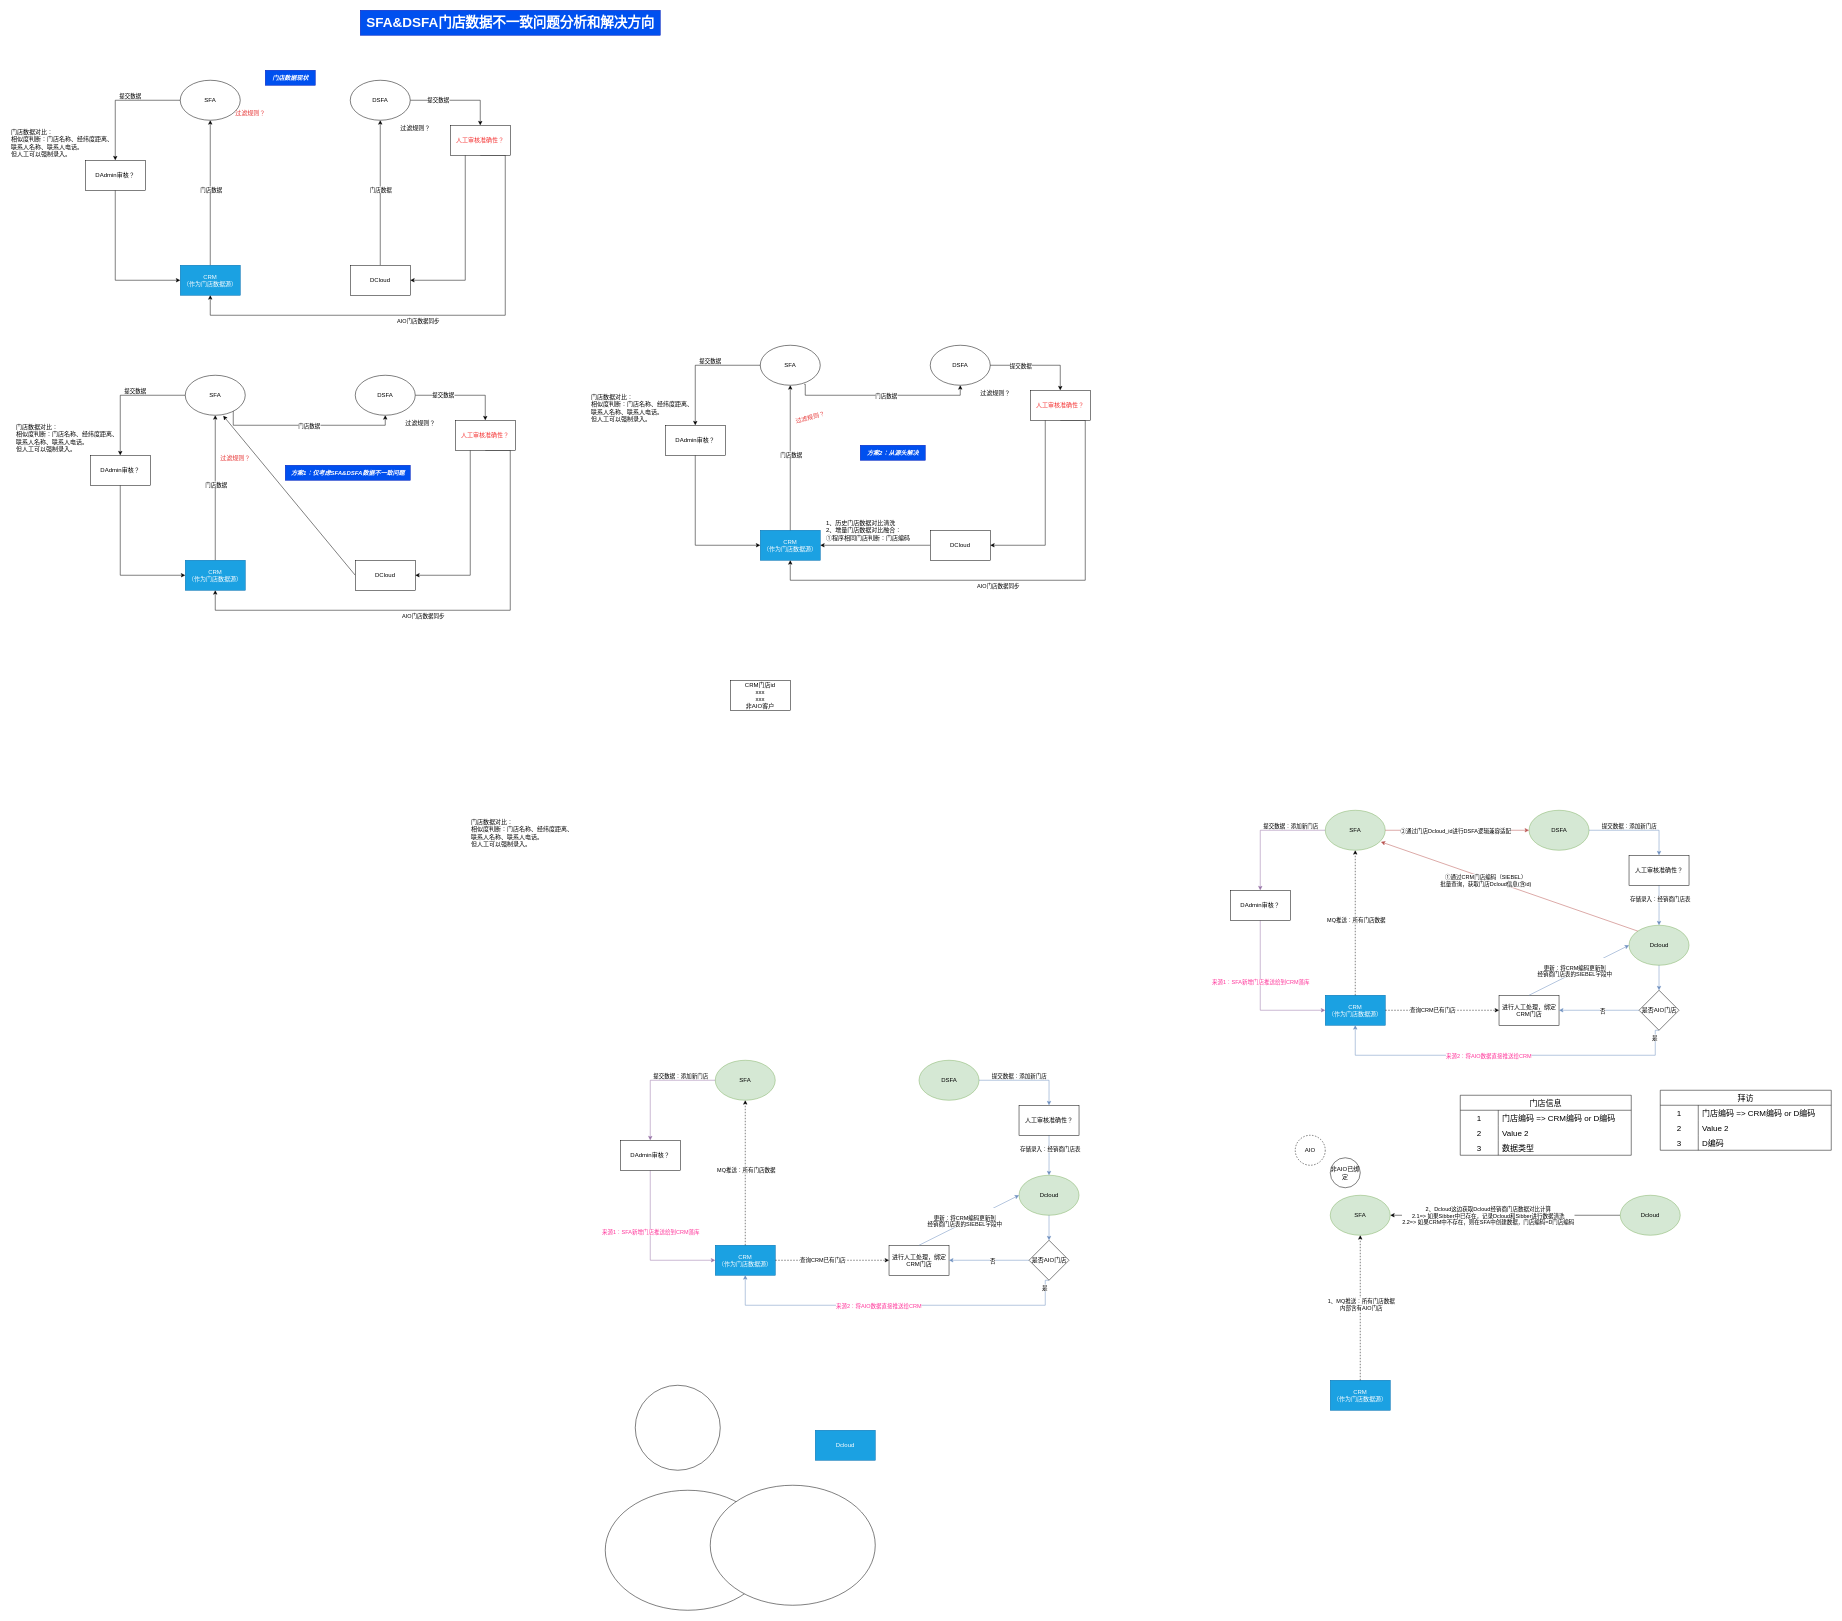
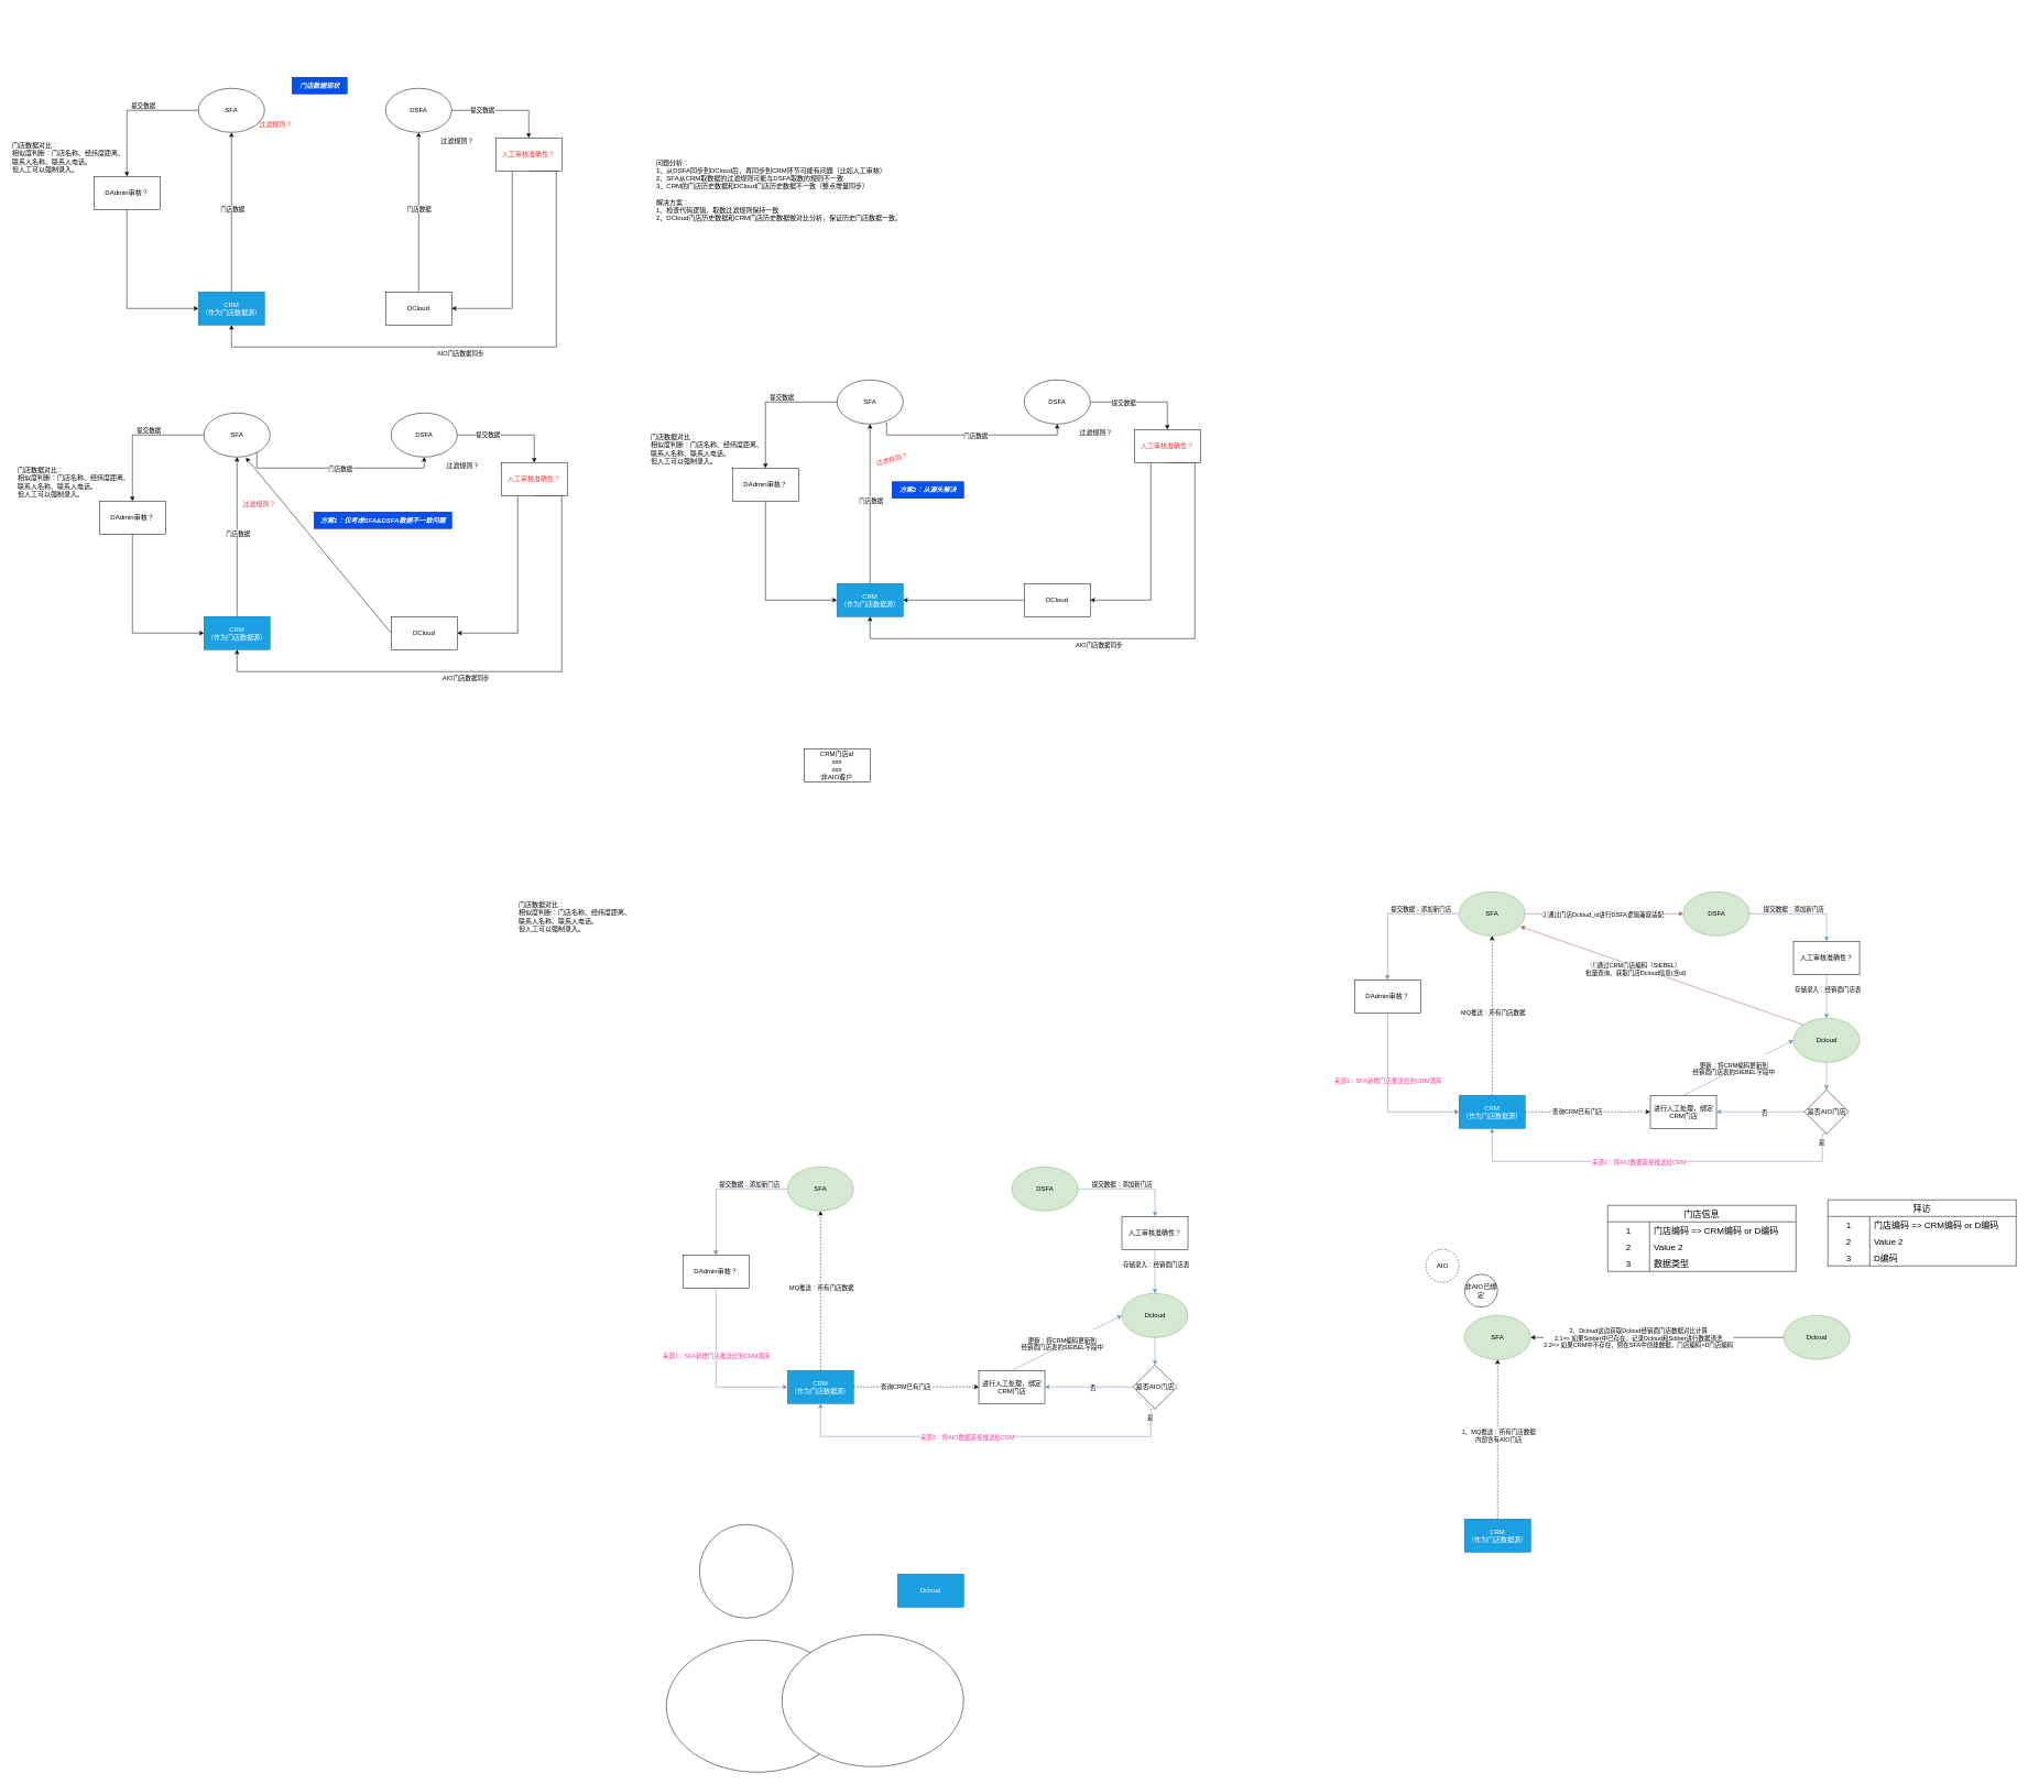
- <mxCell id="48" value="SFA&amp;amp;DSFA门店数据不一致问题分析和解决方向" style="text;html=1;align=center;verticalAlign=middle;resizable=0;points=[];autosize=1;strokeColor=#001DBC;fillColor=#0050ef;fontStyle=1;fontSize=27;fontColor=#ffffff;" parent="1" vertex="1"><mxGeometry x="720" y="20" width="600" height="50" as="geometry" /></mxCell>
+ <mxCell id="22" value="问题分析：&lt;br&gt;1、从DSFA同步到DCloud后，再同步到CRM环节可能有问题（比如人工审核）&lt;br&gt;2、SFA从CRM取数据的过滤规则可能与DSFA取数的规则不一致&lt;br&gt;3、CRM的门店历史数据和DCloud门店历史数据不一致（整点增量同步）&lt;br&gt;&lt;br&gt;解决方案：&lt;br&gt;1、检查代码逻辑，取数过滤规则保持一致&lt;br&gt;2、DCloud门店历史数据和CRM门店历史数据做对比分析，保证历史门店数据一致。" style="text;html=1;align=left;verticalAlign=middle;resizable=0;points=[];autosize=1;strokeColor=none;fillColor=none;" parent="1" vertex="1"><mxGeometry x="1190" y="280" width="470" height="130" as="geometry" /></mxCell>
- <mxCell id="73" value="方案2：从源头解决" style="text;html=1;align=center;verticalAlign=middle;resizable=0;points=[];autosize=1;strokeColor=#001DBC;fillColor=#0050ef;fontStyle=3;fontColor=#ffffff;" parent="49" vertex="1"><mxGeometry x="540" y="200" width="130" height="30" as="geometry" /></mxCell>
+ <mxCell id="73" value="方案2：从源头解决" style="text;html=1;align=center;verticalAlign=middle;resizable=0;points=[];autosize=1;strokeColor=#001DBC;fillColor=#0050ef;fontStyle=3;fontColor=#ffffff;" parent="49" vertex="1"><mxGeometry x="440" y="185" width="130" height="30" as="geometry" /></mxCell>
- <mxCell id="71" value="1、历史门店数据对比清洗&lt;br&gt;2、增量门店数据对比融合：&lt;br&gt;①程序相同门店判断：门店编码" style="text;html=1;align=left;verticalAlign=middle;resizable=0;points=[];autosize=1;strokeColor=none;fillColor=none;" parent="49" vertex="1"><mxGeometry x="470" y="340" width="190" height="60" as="geometry" /></mxCell>
